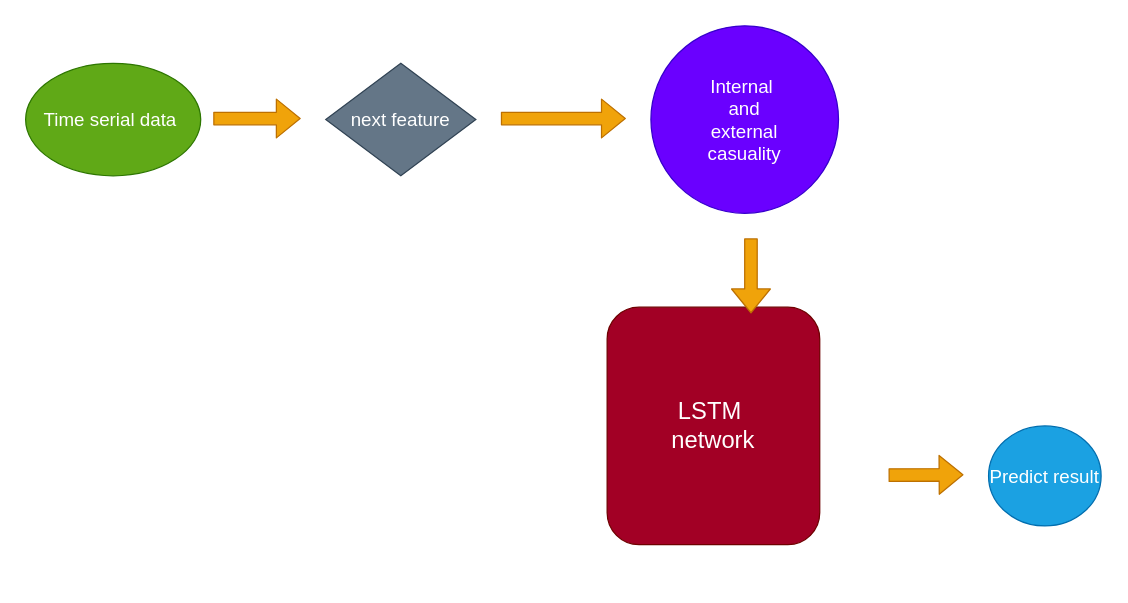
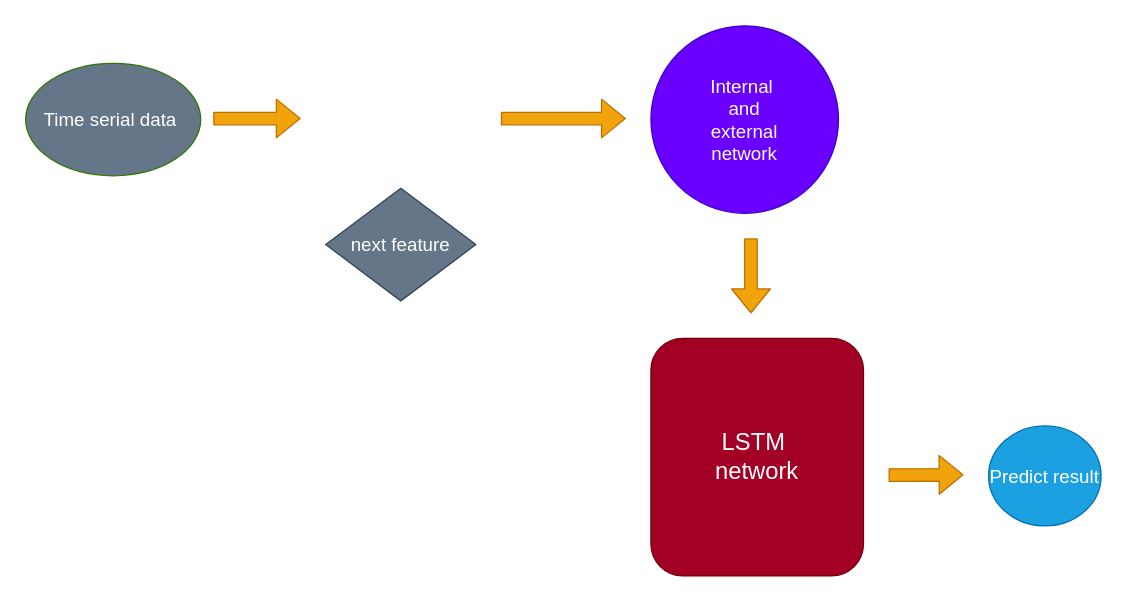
- <mxCell id="5" value="Time serial data&amp;nbsp;" style="ellipse;whiteSpace=wrap;html=1;fontSize=15;fillColor=#60a917;fontColor=#ffffff;strokeColor=#2D7600;" vertex="1" parent="1"><mxGeometry x="20" y="50" width="140" height="90" as="geometry" /></mxCell>
+ <mxCell id="5" value="Time serial data&amp;nbsp;" style="ellipse;whiteSpace=wrap;html=1;fontSize=15;fillColor=#647687;fontColor=#ffffff;strokeColor=#2D7600;" vertex="1" parent="1"><mxGeometry x="20" y="50" width="140" height="90" as="geometry" /></mxCell>
- <mxCell id="9" value="next feature" style="rhombus;whiteSpace=wrap;html=1;fontSize=15;fillColor=#647687;fontColor=#ffffff;strokeColor=#314354;" vertex="1" parent="1"><mxGeometry x="260" y="50" width="120" height="90" as="geometry" /></mxCell>
+ <mxCell id="9" value="next feature" style="rhombus;whiteSpace=wrap;html=1;fontSize=15;fillColor=#647687;fontColor=#ffffff;strokeColor=#314354;" vertex="1" parent="1"><mxGeometry x="260" y="150" width="120" height="90" as="geometry" /></mxCell>
- <mxCell id="3" value="&lt;font style=&quot;font-size: 15px;&quot;&gt;Internal&amp;nbsp;&lt;br&gt;and&lt;br&gt;external&lt;br&gt;casuality&lt;/font&gt;" style="ellipse;whiteSpace=wrap;html=1;aspect=fixed;fillColor=#6a00ff;fontColor=#ffffff;strokeColor=#3700CC;" vertex="1" parent="1"><mxGeometry x="520" y="20" width="150" height="150" as="geometry" /></mxCell>
+ <mxCell id="3" value="&lt;font style=&quot;font-size: 15px;&quot;&gt;Internal&amp;nbsp;&lt;br&gt;and&lt;br&gt;external&lt;br&gt;network&lt;/font&gt;" style="ellipse;whiteSpace=wrap;html=1;aspect=fixed;fillColor=#6a00ff;fontColor=#ffffff;strokeColor=#3700CC;" vertex="1" parent="1"><mxGeometry x="520" y="20" width="150" height="150" as="geometry" /></mxCell>
- <mxCell id="2" value="&lt;font style=&quot;font-size: 19px;&quot;&gt;LSTM&amp;nbsp;&lt;br&gt;network&lt;/font&gt;" style="rounded=1;whiteSpace=wrap;html=1;fillColor=#a20025;fontColor=#ffffff;strokeColor=#6F0000;" vertex="1" parent="1"><mxGeometry x="485" y="245" width="170" height="190" as="geometry" /></mxCell>
+ <mxCell id="2" value="&lt;font style=&quot;font-size: 19px;&quot;&gt;LSTM&amp;nbsp;&lt;br&gt;network&lt;/font&gt;" style="rounded=1;whiteSpace=wrap;html=1;fillColor=#a20025;fontColor=#ffffff;strokeColor=#6F0000;" vertex="1" parent="1"><mxGeometry x="520" y="270" width="170" height="190" as="geometry" /></mxCell>
